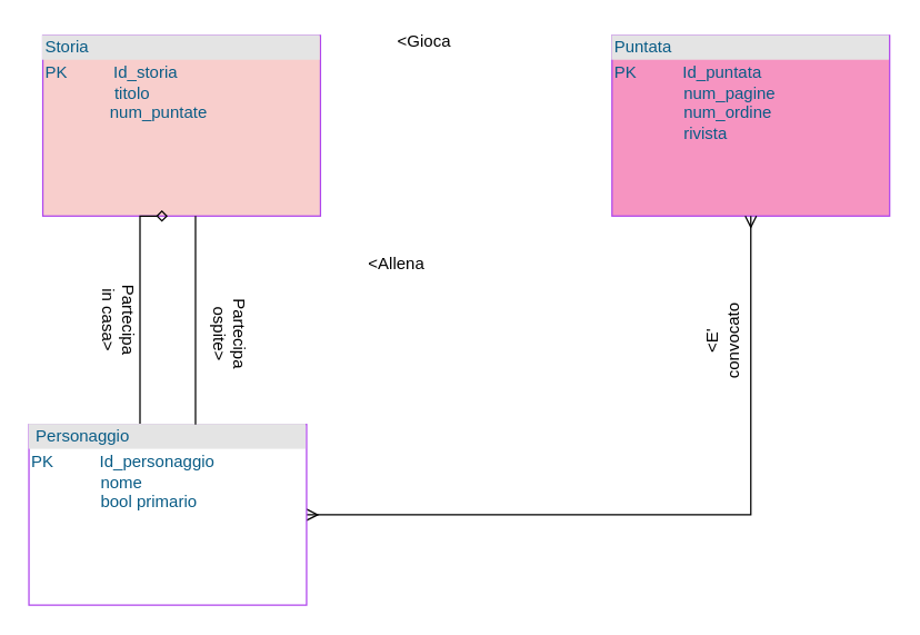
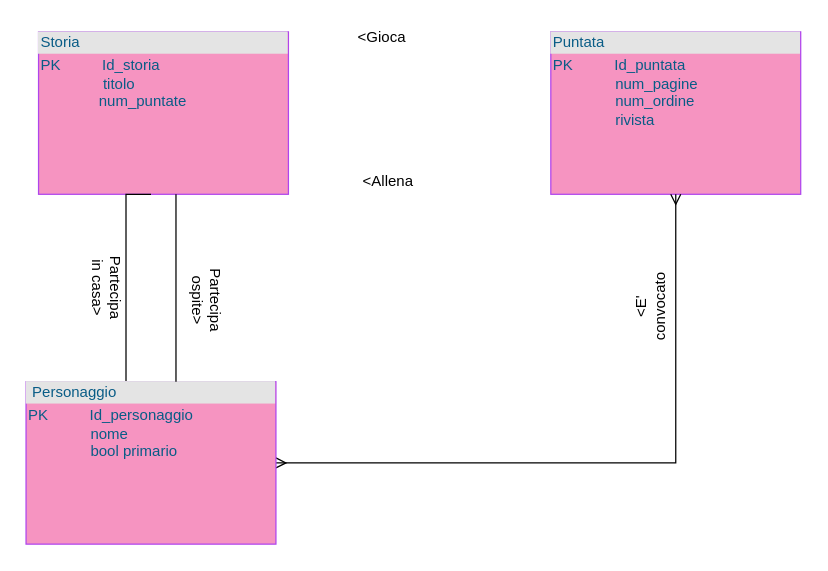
- <mxCell id="2" value="&lt;div style=&quot;box-sizing: border-box ; width: 100% ; background: #e4e4e4 ; padding: 2px&quot;&gt;Storia&lt;/div&gt;&lt;table style=&quot;width: 100% ; font-size: 1em&quot; cellpadding=&quot;2&quot; cellspacing=&quot;0&quot;&gt;&lt;tbody&gt;&lt;tr&gt;&lt;td&gt;PK&amp;nbsp; &amp;nbsp; &amp;nbsp; &amp;nbsp; &amp;nbsp; Id_storia&lt;br&gt;&amp;nbsp; &amp;nbsp; &amp;nbsp; &amp;nbsp; &amp;nbsp; &amp;nbsp; &amp;nbsp; &amp;nbsp;titolo&lt;br&gt;&amp;nbsp; &amp;nbsp; &amp;nbsp; &amp;nbsp; &amp;nbsp; &amp;nbsp; &amp;nbsp; num_puntate&lt;br&gt;&amp;nbsp; &amp;nbsp; &amp;nbsp; &amp;nbsp; &amp;nbsp; &amp;nbsp; &amp;nbsp; &amp;nbsp;&lt;br&gt;&amp;nbsp; &amp;nbsp; &amp;nbsp; &amp;nbsp; &amp;nbsp; &amp;nbsp; &amp;nbsp; &amp;nbsp;&lt;/td&gt;&lt;td&gt;&lt;br&gt;&lt;/td&gt;&lt;/tr&gt;&lt;tr&gt;&lt;td&gt;&lt;/td&gt;&lt;td&gt;&lt;br&gt;&lt;br&gt;&lt;br&gt;&lt;br&gt;&lt;br&gt;&lt;br&gt;&lt;/td&gt;&lt;/tr&gt;&lt;tr&gt;&lt;td&gt;&amp;nbsp;&lt;/td&gt;&lt;td&gt;&lt;br&gt;&lt;/td&gt;&lt;/tr&gt;&lt;/tbody&gt;&lt;/table&gt;" style="verticalAlign=top;align=left;overflow=fill;html=1;fillColor=#f8cecc;strokeColor=#AF45ED;fontColor=#095C86;" vertex="1" parent="1"><mxGeometry x="30" y="25" width="200" height="130" as="geometry" /></mxCell>
+ <mxCell id="2" value="&lt;div style=&quot;box-sizing: border-box ; width: 100% ; background: #e4e4e4 ; padding: 2px&quot;&gt;Storia&lt;/div&gt;&lt;table style=&quot;width: 100% ; font-size: 1em&quot; cellpadding=&quot;2&quot; cellspacing=&quot;0&quot;&gt;&lt;tbody&gt;&lt;tr&gt;&lt;td&gt;PK&amp;nbsp; &amp;nbsp; &amp;nbsp; &amp;nbsp; &amp;nbsp; Id_storia&lt;br&gt;&amp;nbsp; &amp;nbsp; &amp;nbsp; &amp;nbsp; &amp;nbsp; &amp;nbsp; &amp;nbsp; &amp;nbsp;titolo&lt;br&gt;&amp;nbsp; &amp;nbsp; &amp;nbsp; &amp;nbsp; &amp;nbsp; &amp;nbsp; &amp;nbsp; num_puntate&lt;br&gt;&amp;nbsp; &amp;nbsp; &amp;nbsp; &amp;nbsp; &amp;nbsp; &amp;nbsp; &amp;nbsp; &amp;nbsp;&lt;br&gt;&amp;nbsp; &amp;nbsp; &amp;nbsp; &amp;nbsp; &amp;nbsp; &amp;nbsp; &amp;nbsp; &amp;nbsp;&lt;/td&gt;&lt;td&gt;&lt;br&gt;&lt;/td&gt;&lt;/tr&gt;&lt;tr&gt;&lt;td&gt;&lt;/td&gt;&lt;td&gt;&lt;br&gt;&lt;br&gt;&lt;br&gt;&lt;br&gt;&lt;br&gt;&lt;br&gt;&lt;/td&gt;&lt;/tr&gt;&lt;tr&gt;&lt;td&gt;&amp;nbsp;&lt;/td&gt;&lt;td&gt;&lt;br&gt;&lt;/td&gt;&lt;/tr&gt;&lt;/tbody&gt;&lt;/table&gt;" style="verticalAlign=top;align=left;overflow=fill;html=1;fillColor=#F694C1;strokeColor=#AF45ED;fontColor=#095C86;" vertex="1" parent="1"><mxGeometry x="30" y="25" width="200" height="130" as="geometry" /></mxCell>
- <mxCell id="4" style="edgeStyle=orthogonalEdgeStyle;rounded=0;orthogonalLoop=1;jettySize=auto;html=1;entryX=0.45;entryY=1;entryDx=0;entryDy=0;entryPerimeter=0;startArrow=none;startFill=0;endArrow=diamond;endFill=0;" edge="1" parent="1" source="6" target="2"><mxGeometry relative="1" as="geometry"><Array as="points"><mxPoint x="100" y="155" /></Array></mxGeometry></mxCell>
+ <mxCell id="4" style="edgeStyle=orthogonalEdgeStyle;rounded=0;orthogonalLoop=1;jettySize=auto;html=1;entryX=0.45;entryY=1;entryDx=0;entryDy=0;entryPerimeter=0;startArrow=none;startFill=0;endArrow=none;endFill=0;" edge="1" parent="1" source="6" target="2"><mxGeometry relative="1" as="geometry"><Array as="points"><mxPoint x="100" y="155" /></Array></mxGeometry></mxCell>
- <mxCell id="8" value="&amp;lt;Allena" style="text;html=1;strokeColor=none;fillColor=none;align=center;verticalAlign=middle;whiteSpace=wrap;rounded=0;" vertex="1" parent="1"><mxGeometry x="265" y="180" width="40" height="20" as="geometry" /></mxCell>
+ <mxCell id="8" value="&amp;lt;Allena" style="text;html=1;strokeColor=none;fillColor=none;align=center;verticalAlign=middle;whiteSpace=wrap;rounded=0;" vertex="1" parent="1"><mxGeometry x="290" y="135" width="40" height="20" as="geometry" /></mxCell>
- <mxCell id="6" value="&lt;div style=&quot;box-sizing: border-box ; width: 100% ; background: #e4e4e4 ; padding: 2px&quot;&gt;&amp;nbsp;Personaggio&lt;/div&gt;&lt;table style=&quot;width: 100% ; font-size: 1em&quot; cellpadding=&quot;2&quot; cellspacing=&quot;0&quot;&gt;&lt;tbody&gt;&lt;tr&gt;&lt;td&gt;PK&amp;nbsp; &amp;nbsp; &amp;nbsp; &amp;nbsp; &amp;nbsp; Id_personaggio&lt;br&gt;&amp;nbsp; &amp;nbsp; &amp;nbsp; &amp;nbsp; &amp;nbsp; &amp;nbsp; &amp;nbsp; &amp;nbsp;nome&lt;br&gt;&amp;nbsp; &amp;nbsp; &amp;nbsp; &amp;nbsp; &amp;nbsp; &amp;nbsp; &amp;nbsp; &amp;nbsp;bool primario&lt;br&gt;&amp;nbsp; &amp;nbsp; &amp;nbsp; &amp;nbsp; &amp;nbsp; &amp;nbsp; &amp;nbsp; &amp;nbsp;&lt;br&gt;&amp;nbsp; &amp;nbsp; &amp;nbsp; &amp;nbsp; &amp;nbsp; &amp;nbsp; &amp;nbsp; &amp;nbsp;&lt;br&gt;&amp;nbsp; &amp;nbsp; &amp;nbsp; &amp;nbsp; &amp;nbsp; &amp;nbsp; &amp;nbsp; &amp;nbsp;&lt;/td&gt;&lt;td&gt;&lt;br&gt;&lt;/td&gt;&lt;/tr&gt;&lt;tr&gt;&lt;td&gt;&lt;/td&gt;&lt;td&gt;&lt;br&gt;&lt;br&gt;&lt;br&gt;&lt;br&gt;&lt;br&gt;&lt;br&gt;&lt;/td&gt;&lt;/tr&gt;&lt;tr&gt;&lt;td&gt;&amp;nbsp;&lt;/td&gt;&lt;td&gt;&lt;br&gt;&lt;/td&gt;&lt;/tr&gt;&lt;/tbody&gt;&lt;/table&gt;" style="verticalAlign=top;align=left;overflow=fill;html=1;fillColor=#ffffff;strokeColor=#AF45ED;fontColor=#095C86;" vertex="1" parent="1"><mxGeometry x="20" y="305" width="200" height="130" as="geometry" /></mxCell>
+ <mxCell id="6" value="&lt;div style=&quot;box-sizing: border-box ; width: 100% ; background: #e4e4e4 ; padding: 2px&quot;&gt;&amp;nbsp;Personaggio&lt;/div&gt;&lt;table style=&quot;width: 100% ; font-size: 1em&quot; cellpadding=&quot;2&quot; cellspacing=&quot;0&quot;&gt;&lt;tbody&gt;&lt;tr&gt;&lt;td&gt;PK&amp;nbsp; &amp;nbsp; &amp;nbsp; &amp;nbsp; &amp;nbsp; Id_personaggio&lt;br&gt;&amp;nbsp; &amp;nbsp; &amp;nbsp; &amp;nbsp; &amp;nbsp; &amp;nbsp; &amp;nbsp; &amp;nbsp;nome&lt;br&gt;&amp;nbsp; &amp;nbsp; &amp;nbsp; &amp;nbsp; &amp;nbsp; &amp;nbsp; &amp;nbsp; &amp;nbsp;bool primario&lt;br&gt;&amp;nbsp; &amp;nbsp; &amp;nbsp; &amp;nbsp; &amp;nbsp; &amp;nbsp; &amp;nbsp; &amp;nbsp;&lt;br&gt;&amp;nbsp; &amp;nbsp; &amp;nbsp; &amp;nbsp; &amp;nbsp; &amp;nbsp; &amp;nbsp; &amp;nbsp;&lt;br&gt;&amp;nbsp; &amp;nbsp; &amp;nbsp; &amp;nbsp; &amp;nbsp; &amp;nbsp; &amp;nbsp; &amp;nbsp;&lt;/td&gt;&lt;td&gt;&lt;br&gt;&lt;/td&gt;&lt;/tr&gt;&lt;tr&gt;&lt;td&gt;&lt;/td&gt;&lt;td&gt;&lt;br&gt;&lt;br&gt;&lt;br&gt;&lt;br&gt;&lt;br&gt;&lt;br&gt;&lt;/td&gt;&lt;/tr&gt;&lt;tr&gt;&lt;td&gt;&amp;nbsp;&lt;/td&gt;&lt;td&gt;&lt;br&gt;&lt;/td&gt;&lt;/tr&gt;&lt;/tbody&gt;&lt;/table&gt;" style="verticalAlign=top;align=left;overflow=fill;html=1;fillColor=#F694C1;strokeColor=#AF45ED;fontColor=#095C86;" vertex="1" parent="1"><mxGeometry x="20" y="305" width="200" height="130" as="geometry" /></mxCell>
